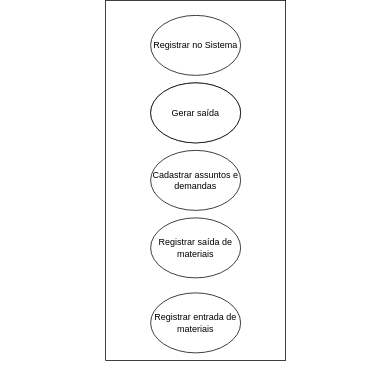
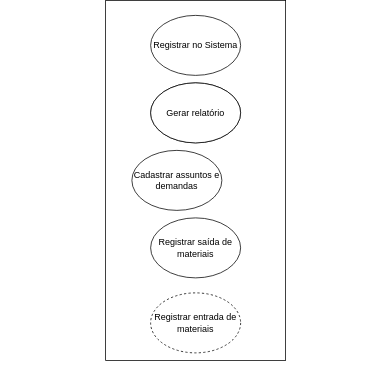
- <mxCell id="4" value="Gerar saída" style="ellipse;whiteSpace=wrap;html=1;" parent="1" vertex="1"><mxGeometry x="200" y="110" width="120" height="80" as="geometry" /></mxCell>
+ <mxCell id="4" value="Gerar relatório" style="ellipse;whiteSpace=wrap;html=1;" parent="1" vertex="1"><mxGeometry x="200" y="110" width="120" height="80" as="geometry" /></mxCell>
- <mxCell id="5" value="Cadastrar assuntos e demandas" style="ellipse;whiteSpace=wrap;html=1;" parent="1" vertex="1"><mxGeometry x="200" y="200" width="120" height="80" as="geometry" /></mxCell>
+ <mxCell id="5" value="Cadastrar assuntos e demandas" style="ellipse;whiteSpace=wrap;html=1;" parent="1" vertex="1"><mxGeometry x="175" y="200" width="120" height="80" as="geometry" /></mxCell>
- <mxCell id="8" value="Registrar entrada de materiais" style="ellipse;whiteSpace=wrap;html=1;" parent="1" vertex="1"><mxGeometry x="200" y="390" width="120" height="80" as="geometry" /></mxCell>
+ <mxCell id="8" value="Registrar entrada de materiais" style="ellipse;whiteSpace=wrap;html=1;dashed=1;" parent="1" vertex="1"><mxGeometry x="200" y="390" width="120" height="80" as="geometry" /></mxCell>
